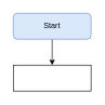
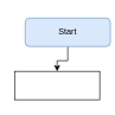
- <mxCell id="3" value="Start" style="rounded=1;whiteSpace=wrap;html=1;fillColor=#dae8fc;strokeColor=#6c8ebf;" vertex="1" parent="1"><mxGeometry x="20" y="20" width="120" height="40" as="geometry" /></mxCell>
+ <mxCell id="3" value="Start" style="rounded=1;whiteSpace=wrap;html=1;fillColor=#dae8fc;strokeColor=#6c8ebf;" vertex="1" parent="1"><mxGeometry x="35" y="25" width="120" height="40" as="geometry" /></mxCell>
